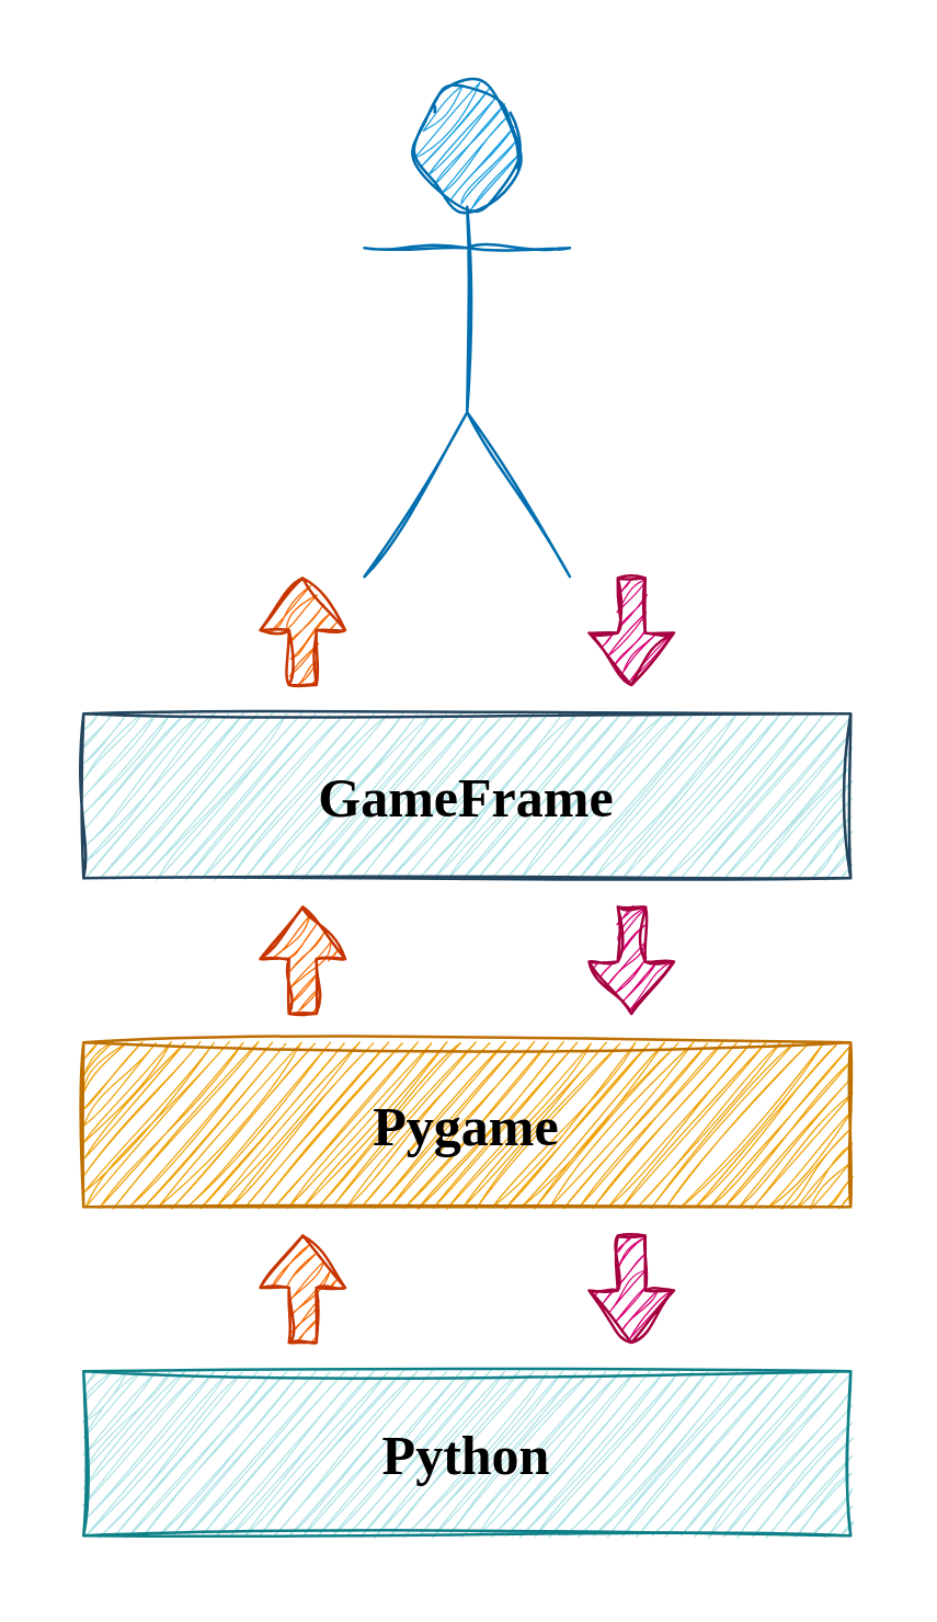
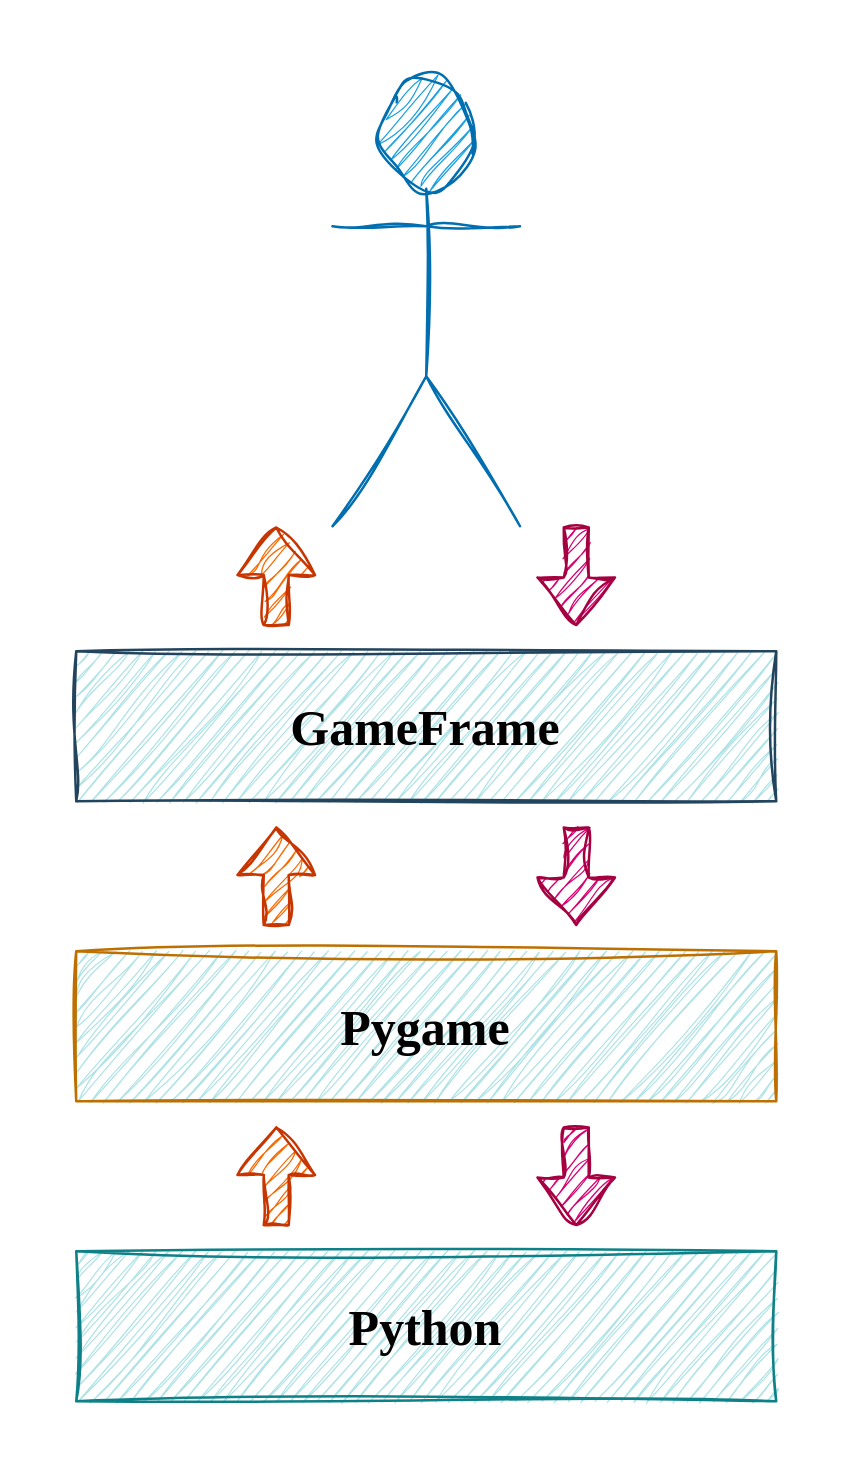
- <mxCell id="4" value="Pygame" style="rounded=0;whiteSpace=wrap;html=1;sketch=1;hachureGap=4;jiggle=2;curveFitting=1;fontFamily=Architects Daughter;fontSource=https%3A%2F%2Ffonts.googleapis.com%2Fcss%3Ffamily%3DArchitects%2BDaughter;fontSize=20;sketchStyle=rough;fillColor=#f0a30a;strokeColor=#BD7000;fontStyle=1;fontColor=#000000;" parent="1" vertex="1"><mxGeometry x="30" y="380" width="280" height="60" as="geometry" /></mxCell>
+ <mxCell id="4" value="Pygame" style="rounded=0;whiteSpace=wrap;html=1;sketch=1;hachureGap=4;jiggle=2;curveFitting=1;fontFamily=Architects Daughter;fontSource=https%3A%2F%2Ffonts.googleapis.com%2Fcss%3Ffamily%3DArchitects%2BDaughter;fontSize=20;sketchStyle=rough;fillColor=#b0e3e6;strokeColor=#BD7000;fontStyle=1;fontColor=#000000;" parent="1" vertex="1"><mxGeometry x="30" y="380" width="280" height="60" as="geometry" /></mxCell>
